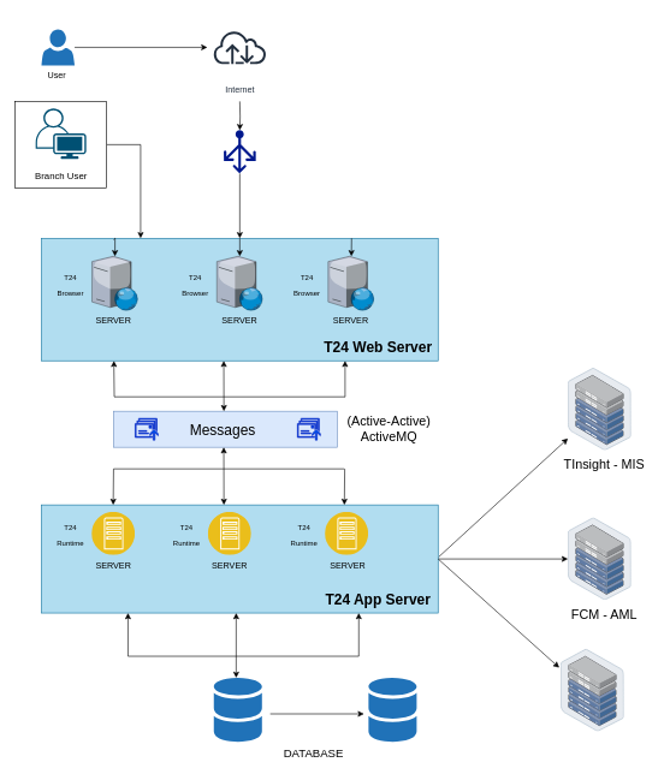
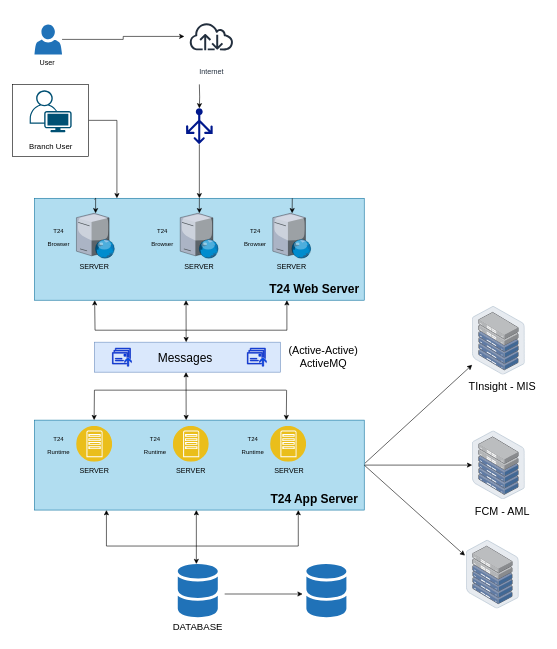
- <mxCell id="17" value="Internet" style="sketch=0;outlineConnect=0;fontColor=#232F3E;gradientColor=none;strokeColor=#232F3E;fillColor=#ffffff;dashed=0;verticalLabelPosition=bottom;verticalAlign=top;align=center;html=1;fontSize=12;fontStyle=0;aspect=fixed;shape=mxgraph.aws4.resourceIcon;resIcon=mxgraph.aws4.internet;" vertex="1" parent="1"><mxGeometry x="287" y="20" width="90" height="90" as="geometry" /></mxCell>
+ <mxCell id="17" value="Internet" style="sketch=0;outlineConnect=0;fontColor=#232F3E;gradientColor=none;strokeColor=#232F3E;fillColor=#ffffff;dashed=0;verticalLabelPosition=bottom;verticalAlign=top;align=center;html=1;fontSize=12;fontStyle=0;aspect=fixed;shape=mxgraph.aws4.resourceIcon;resIcon=mxgraph.aws4.internet;" vertex="1" parent="1"><mxGeometry x="307" y="15" width="90" height="90" as="geometry" /></mxCell>
- <mxCell id="65" value="&lt;font style=&quot;font-size: 16px;&quot;&gt;DATABASE&lt;/font&gt;" style="text;html=1;align=center;verticalAlign=middle;resizable=0;points=[];autosize=1;strokeColor=none;fillColor=none;fontSize=10;" vertex="1" parent="1"><mxGeometry x="379.37" y="1030" width="110" height="30" as="geometry" /></mxCell>
+ <mxCell id="65" value="&lt;font style=&quot;font-size: 16px;&quot;&gt;DATABASE&lt;/font&gt;" style="text;html=1;align=center;verticalAlign=middle;resizable=0;points=[];autosize=1;strokeColor=none;fillColor=none;fontSize=10;" vertex="1" parent="1"><mxGeometry x="274.37" y="1030" width="110" height="30" as="geometry" /></mxCell>
